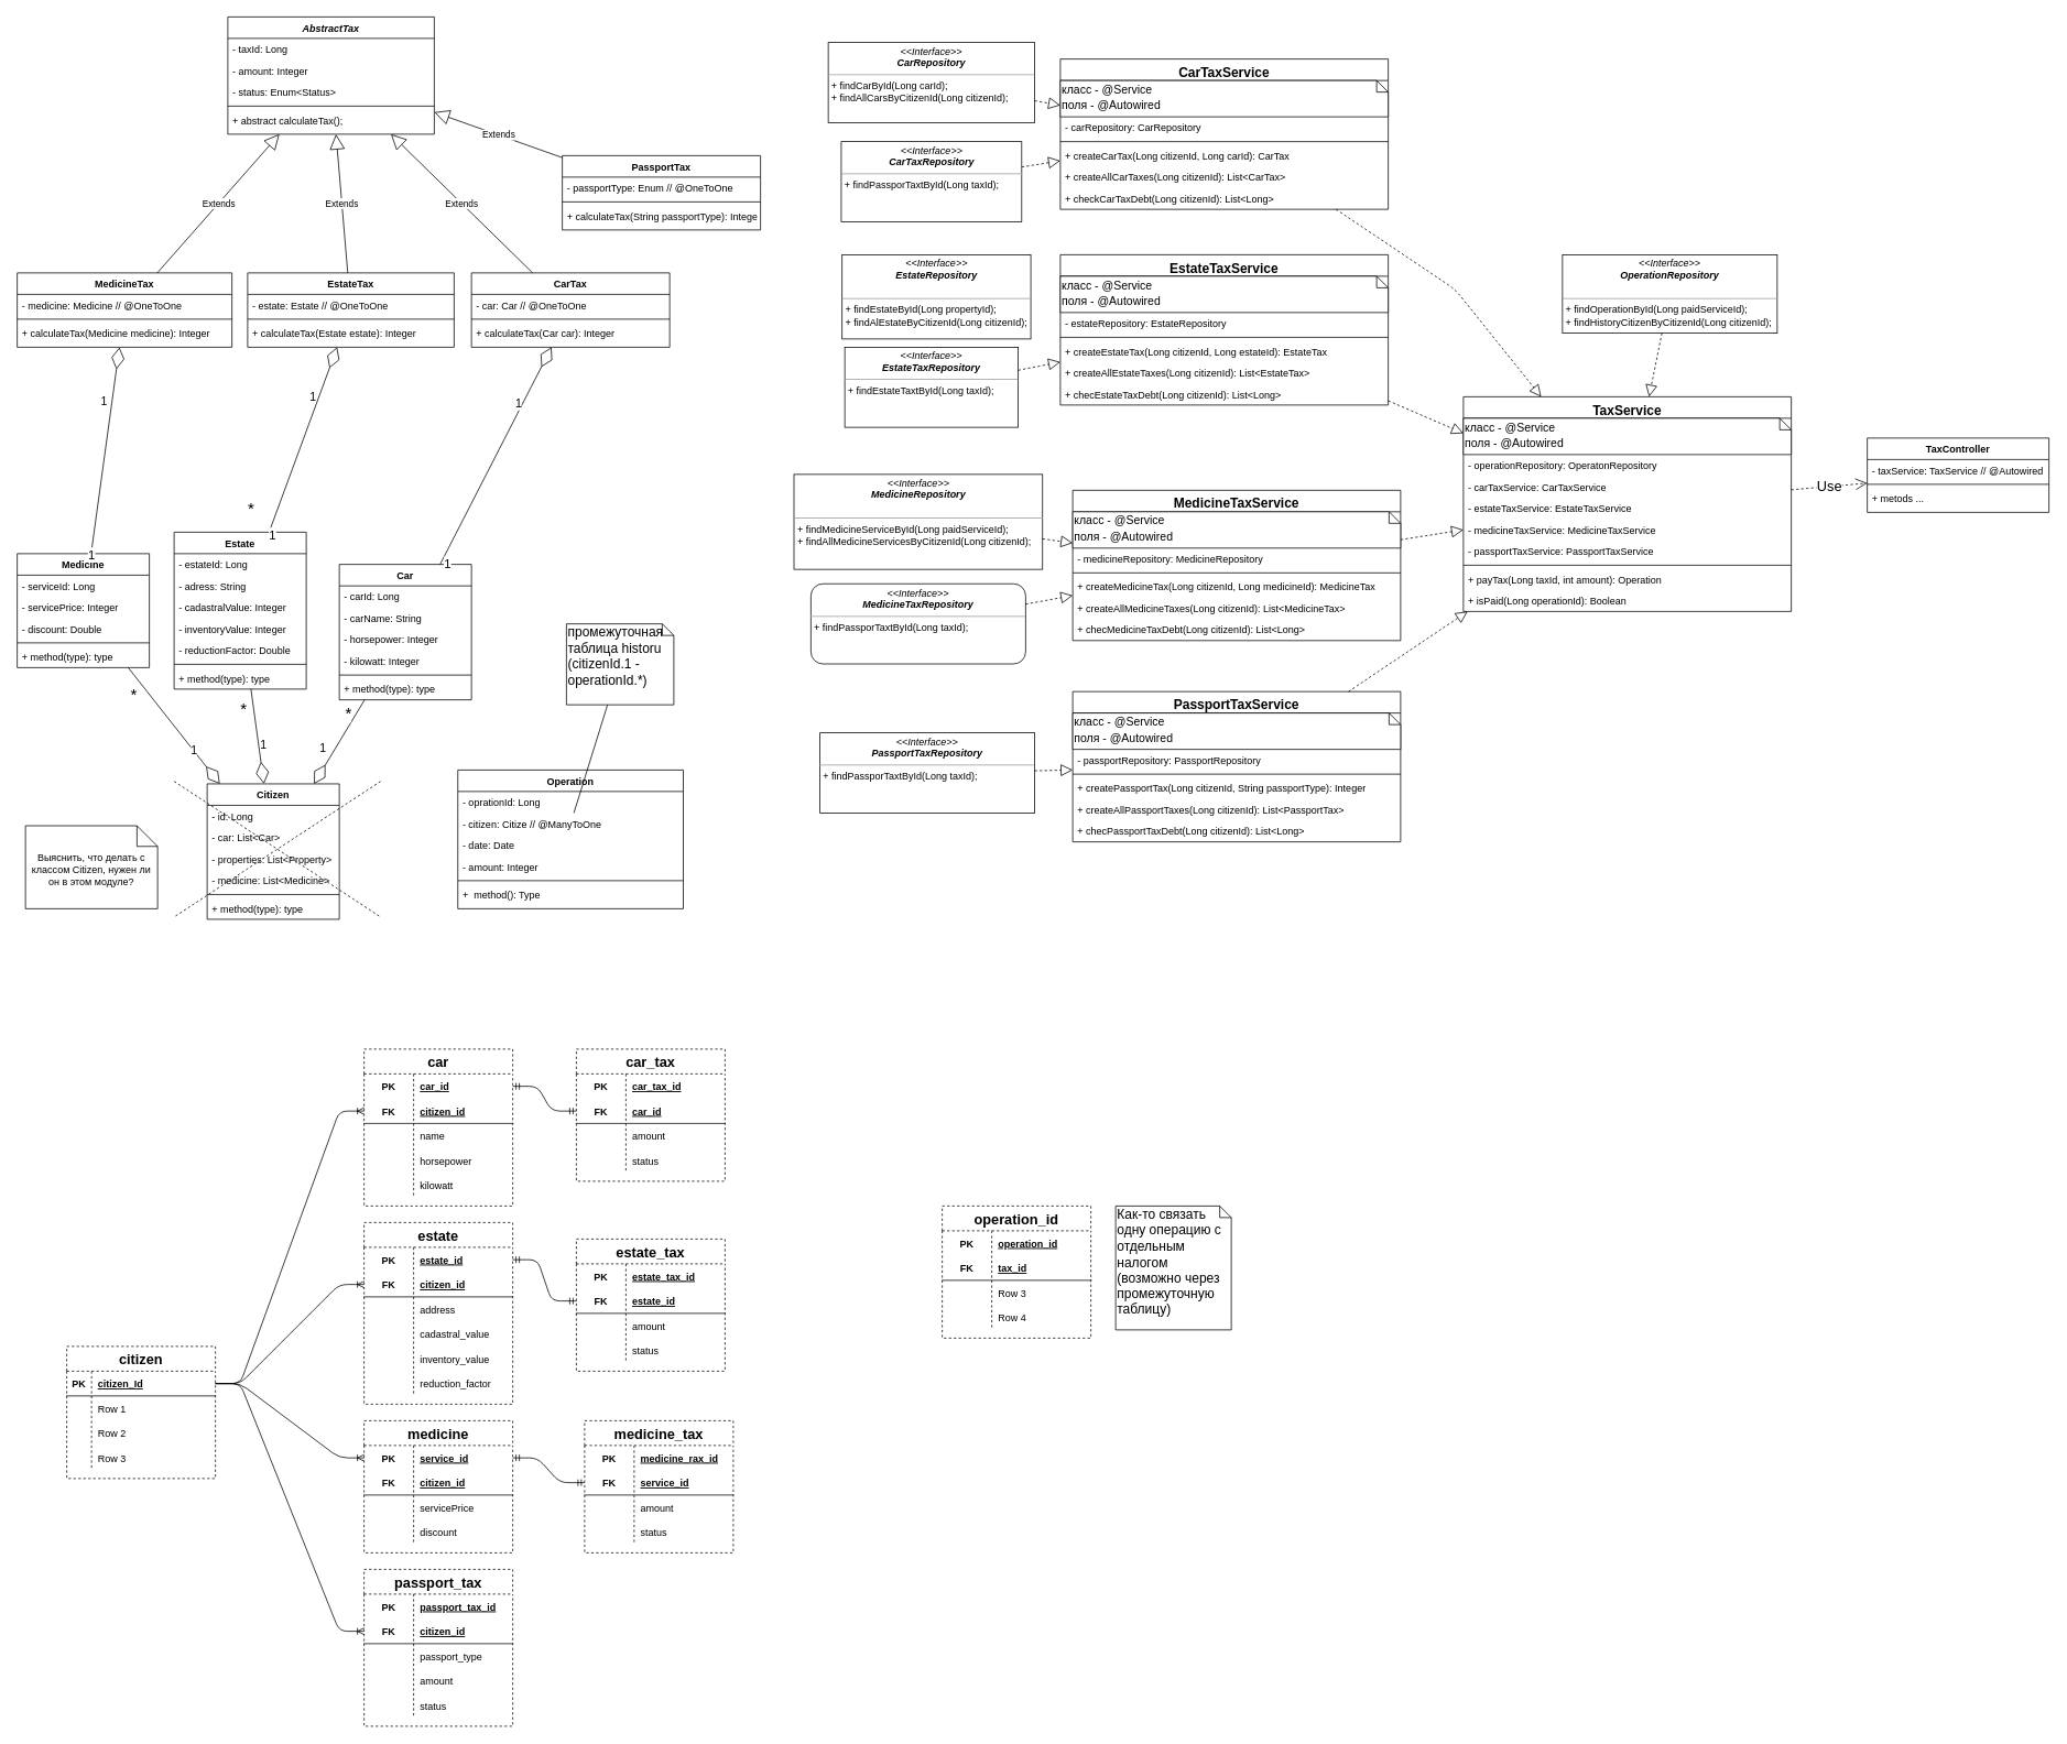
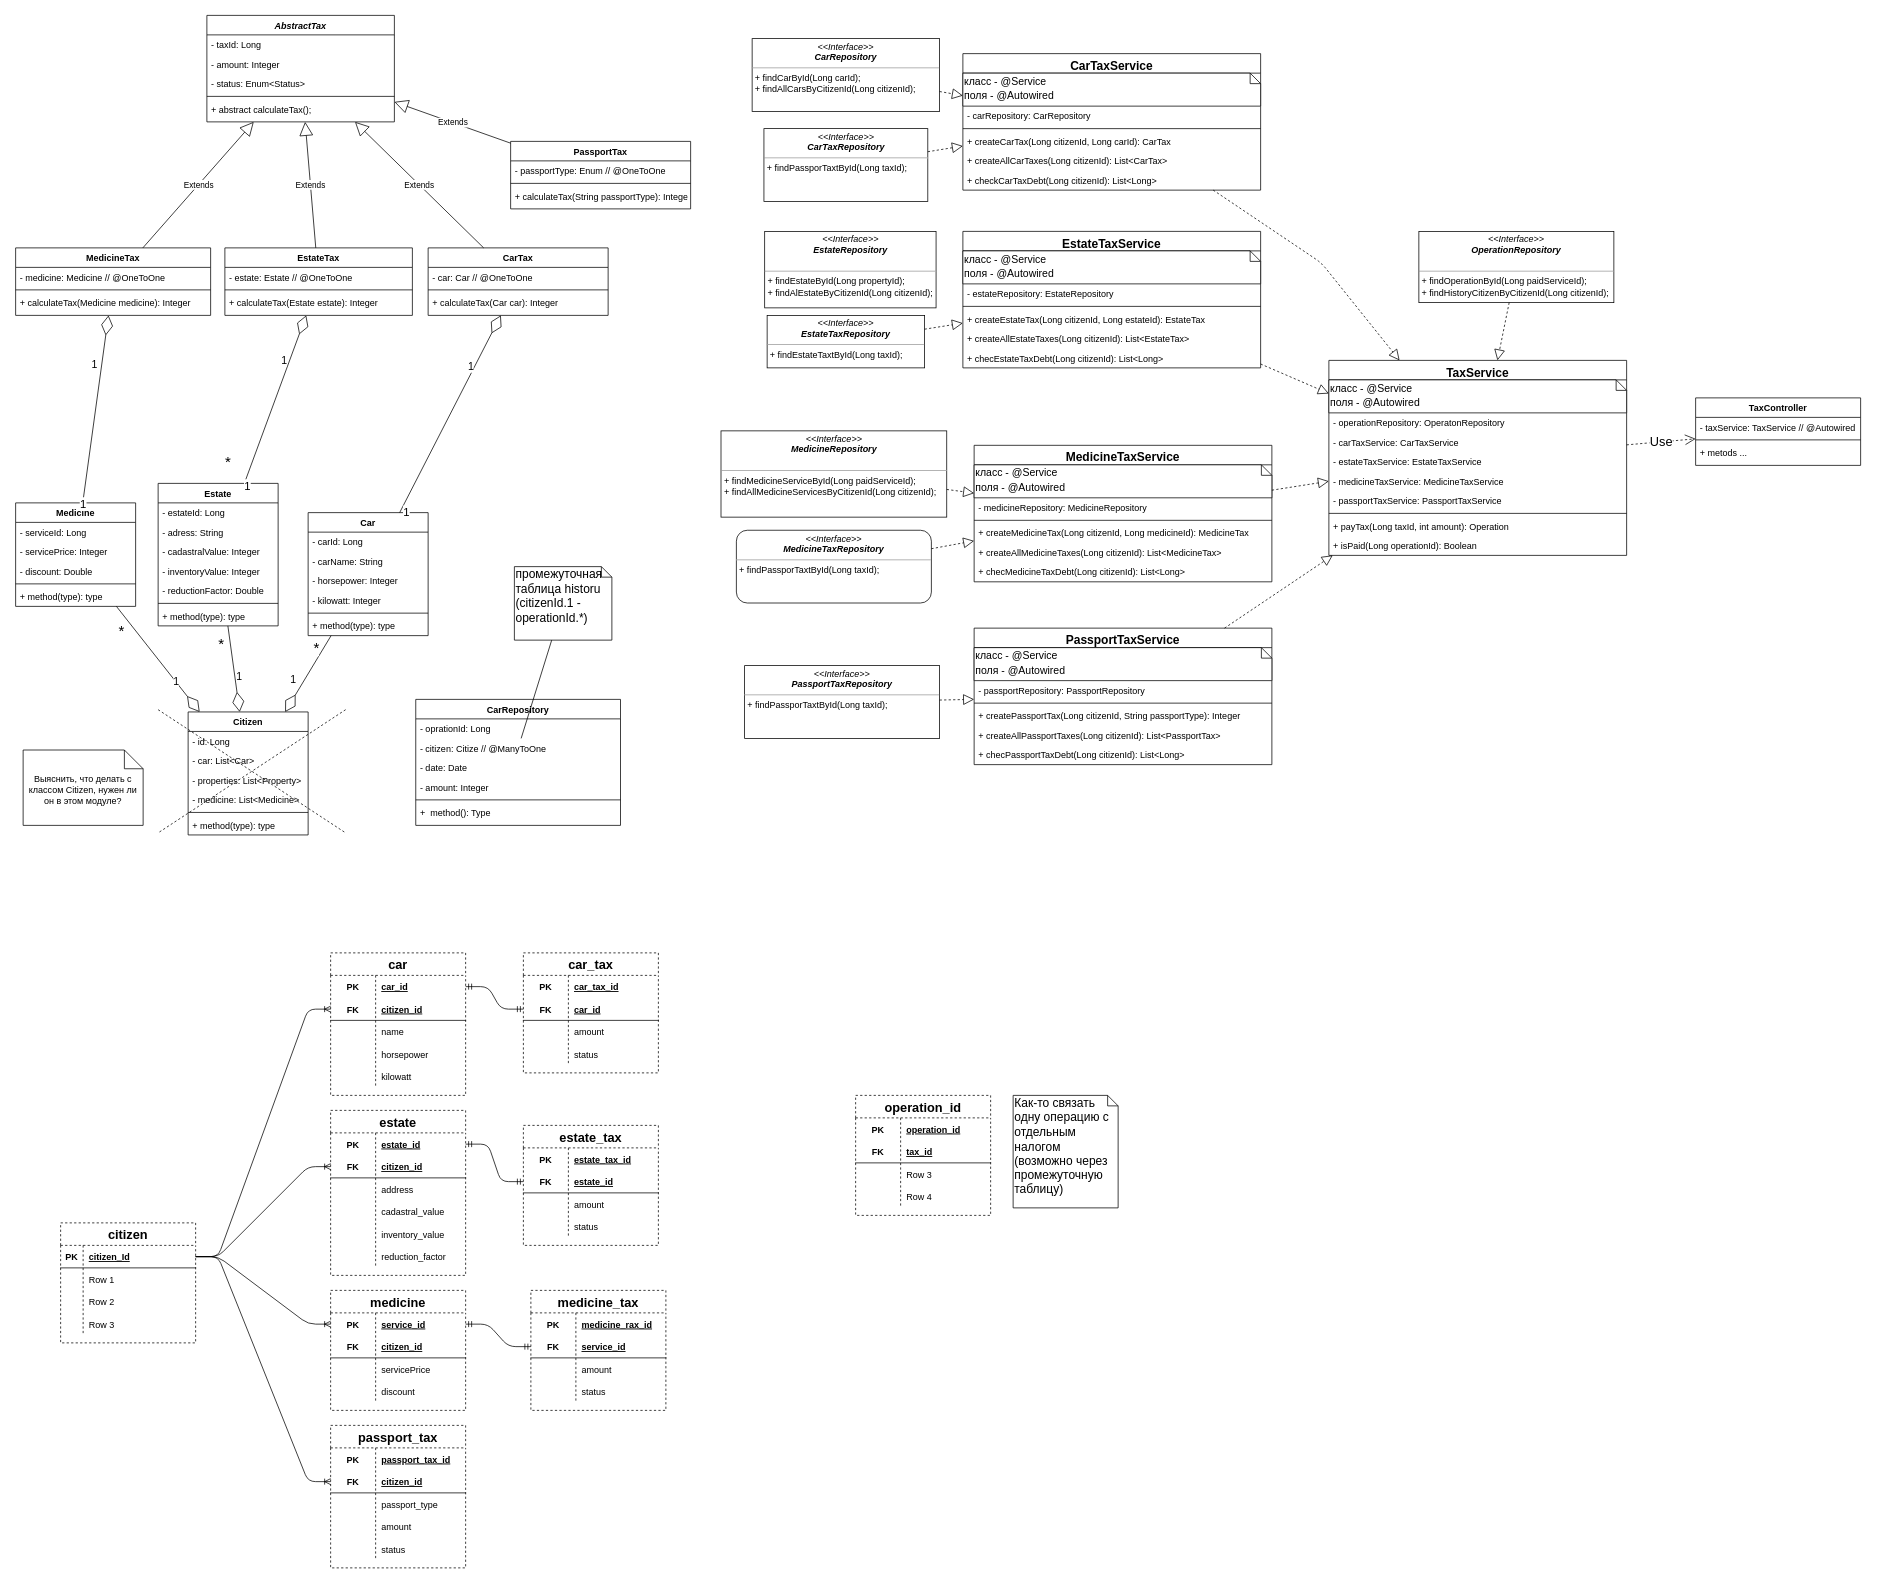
- <mxCell id="240" value="&lt;p style=&quot;margin: 4px 0px 0px ; text-align: center ; line-height: 120%&quot;&gt;&lt;i&gt;&amp;lt;&amp;lt;Interface&amp;gt;&amp;gt;&lt;/i&gt;&lt;br&gt;&lt;b&gt;&lt;i&gt;EstateTaxRepository&lt;/i&gt;&lt;/b&gt;&lt;/p&gt;&lt;hr size=&quot;1&quot;&gt;&lt;p style=&quot;margin: 0px ; margin-left: 4px&quot;&gt;&lt;span&gt;+ findEstateTaxtById(Long taxId);&lt;/span&gt;&lt;br&gt;&lt;/p&gt;" style="verticalAlign=top;align=left;overflow=fill;fontSize=12;fontFamily=Helvetica;html=1;" parent="1" vertex="1"><mxGeometry x="1022" y="420" width="210" height="97" as="geometry" /></mxCell>
+ <mxCell id="240" value="&lt;p style=&quot;margin: 4px 0px 0px ; text-align: center ; line-height: 120%&quot;&gt;&lt;i&gt;&amp;lt;&amp;lt;Interface&amp;gt;&amp;gt;&lt;/i&gt;&lt;br&gt;&lt;b&gt;&lt;i&gt;EstateTaxRepository&lt;/i&gt;&lt;/b&gt;&lt;/p&gt;&lt;hr size=&quot;1&quot;&gt;&lt;p style=&quot;margin: 0px ; margin-left: 4px&quot;&gt;&lt;span&gt;+ findEstateTaxtById(Long taxId);&lt;/span&gt;&lt;br&gt;&lt;/p&gt;" style="verticalAlign=top;align=left;overflow=fill;fontSize=12;fontFamily=Helvetica;html=1;" parent="1" vertex="1"><mxGeometry x="1022" y="420" width="210" height="70" as="geometry" /></mxCell>
- <mxCell id="74" value="Operation" style="swimlane;fontStyle=1;align=center;verticalAlign=top;childLayout=stackLayout;horizontal=1;startSize=26;horizontalStack=0;resizeParent=1;resizeParentMax=0;resizeLast=0;collapsible=1;marginBottom=0;" parent="1" vertex="1"><mxGeometry x="553.5" y="932" width="273" height="168" as="geometry" /></mxCell>
+ <mxCell id="74" value="CarRepository" style="swimlane;fontStyle=1;align=center;verticalAlign=top;childLayout=stackLayout;horizontal=1;startSize=26;horizontalStack=0;resizeParent=1;resizeParentMax=0;resizeLast=0;collapsible=1;marginBottom=0;" parent="1" vertex="1"><mxGeometry x="553.5" y="932" width="273" height="168" as="geometry" /></mxCell>
